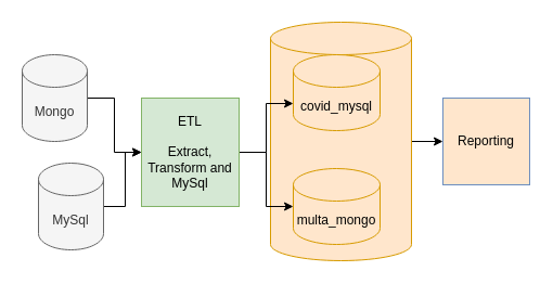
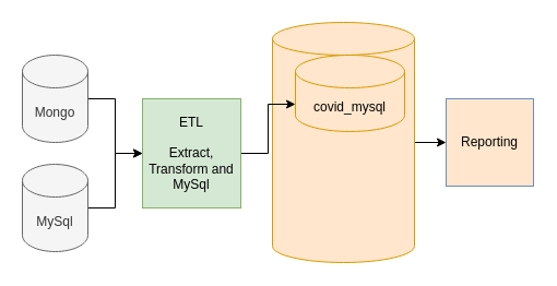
- <mxCell id="11" value="covid_mysql" style="shape=cylinder3;whiteSpace=wrap;html=1;boundedLbl=1;backgroundOutline=1;size=15;fillColor=#ffe6cc;strokeColor=#d79b00;" vertex="1" parent="1"><mxGeometry x="270" y="50" width="80" height="70" as="geometry" /></mxCell>
+ <mxCell id="11" value="covid_mysql" style="shape=cylinder3;whiteSpace=wrap;html=1;boundedLbl=1;backgroundOutline=1;size=15;fillColor=#ffe6cc;strokeColor=#d79b00;" vertex="1" parent="1"><mxGeometry x="270" y="50" width="100" height="70" as="geometry" /></mxCell>
- <mxCell id="9" style="edgeStyle=orthogonalEdgeStyle;rounded=0;orthogonalLoop=1;jettySize=auto;html=1;exitX=1;exitY=0.5;exitDx=0;exitDy=0;" edge="1" parent="1" source="10" target="12"><mxGeometry relative="1" as="geometry" /></mxCell>
- <mxCell id="5" value="MySql" style="shape=cylinder3;whiteSpace=wrap;html=1;boundedLbl=1;backgroundOutline=1;size=15;fillColor=#f5f5f5;fontColor=#333333;strokeColor=#666666;" vertex="1" parent="1"><mxGeometry x="35" y="150" width="60" height="80" as="geometry" /></mxCell>
+ <mxCell id="5" value="MySql" style="shape=cylinder3;whiteSpace=wrap;html=1;boundedLbl=1;backgroundOutline=1;size=15;fillColor=#f5f5f5;fontColor=#333333;strokeColor=#666666;" vertex="1" parent="1"><mxGeometry x="20" y="150" width="60" height="80" as="geometry" /></mxCell>
- <mxCell id="12" value="multa_mongo" style="shape=cylinder3;whiteSpace=wrap;html=1;boundedLbl=1;backgroundOutline=1;size=15;fillColor=#ffe6cc;strokeColor=#d79b00;" vertex="1" parent="1"><mxGeometry x="270" y="155" width="80" height="70" as="geometry" /></mxCell>
